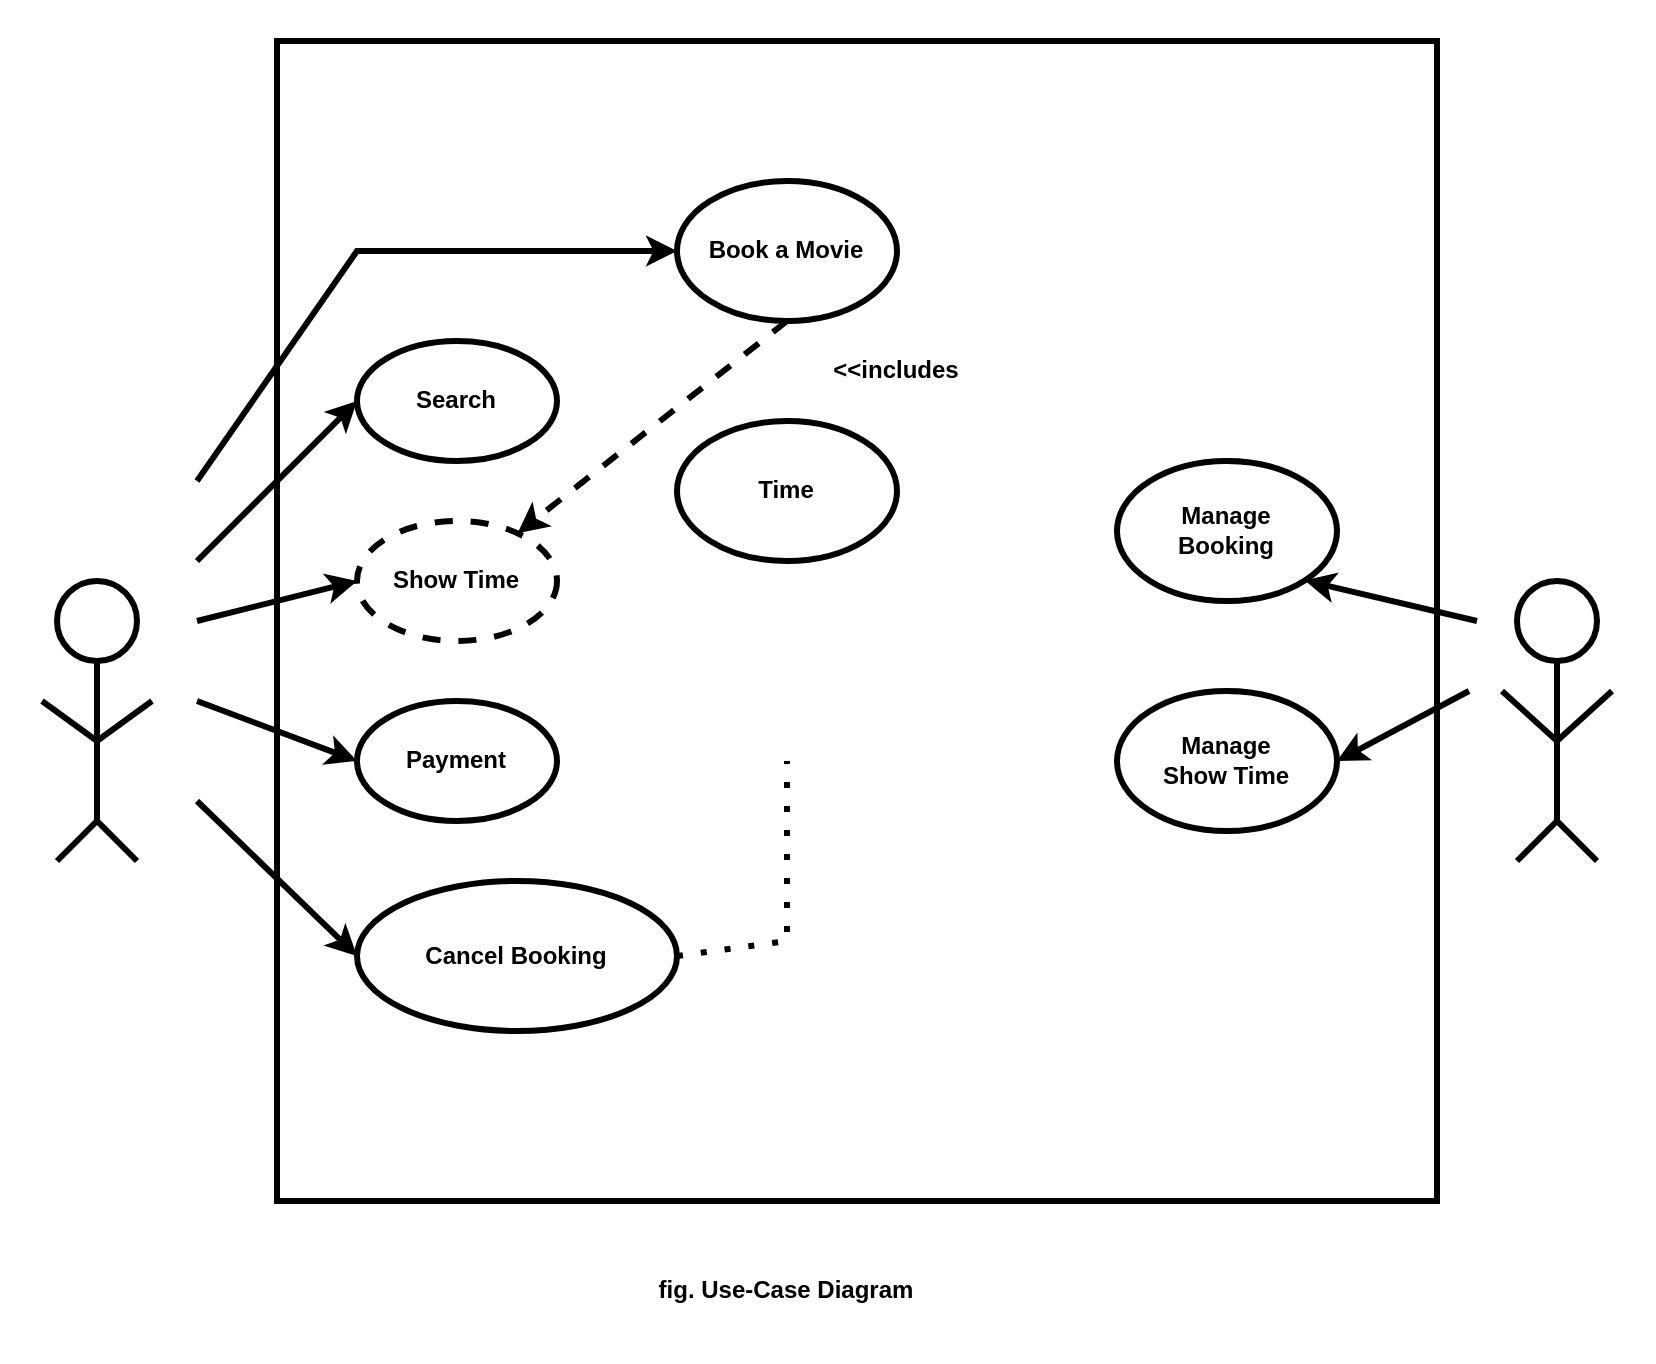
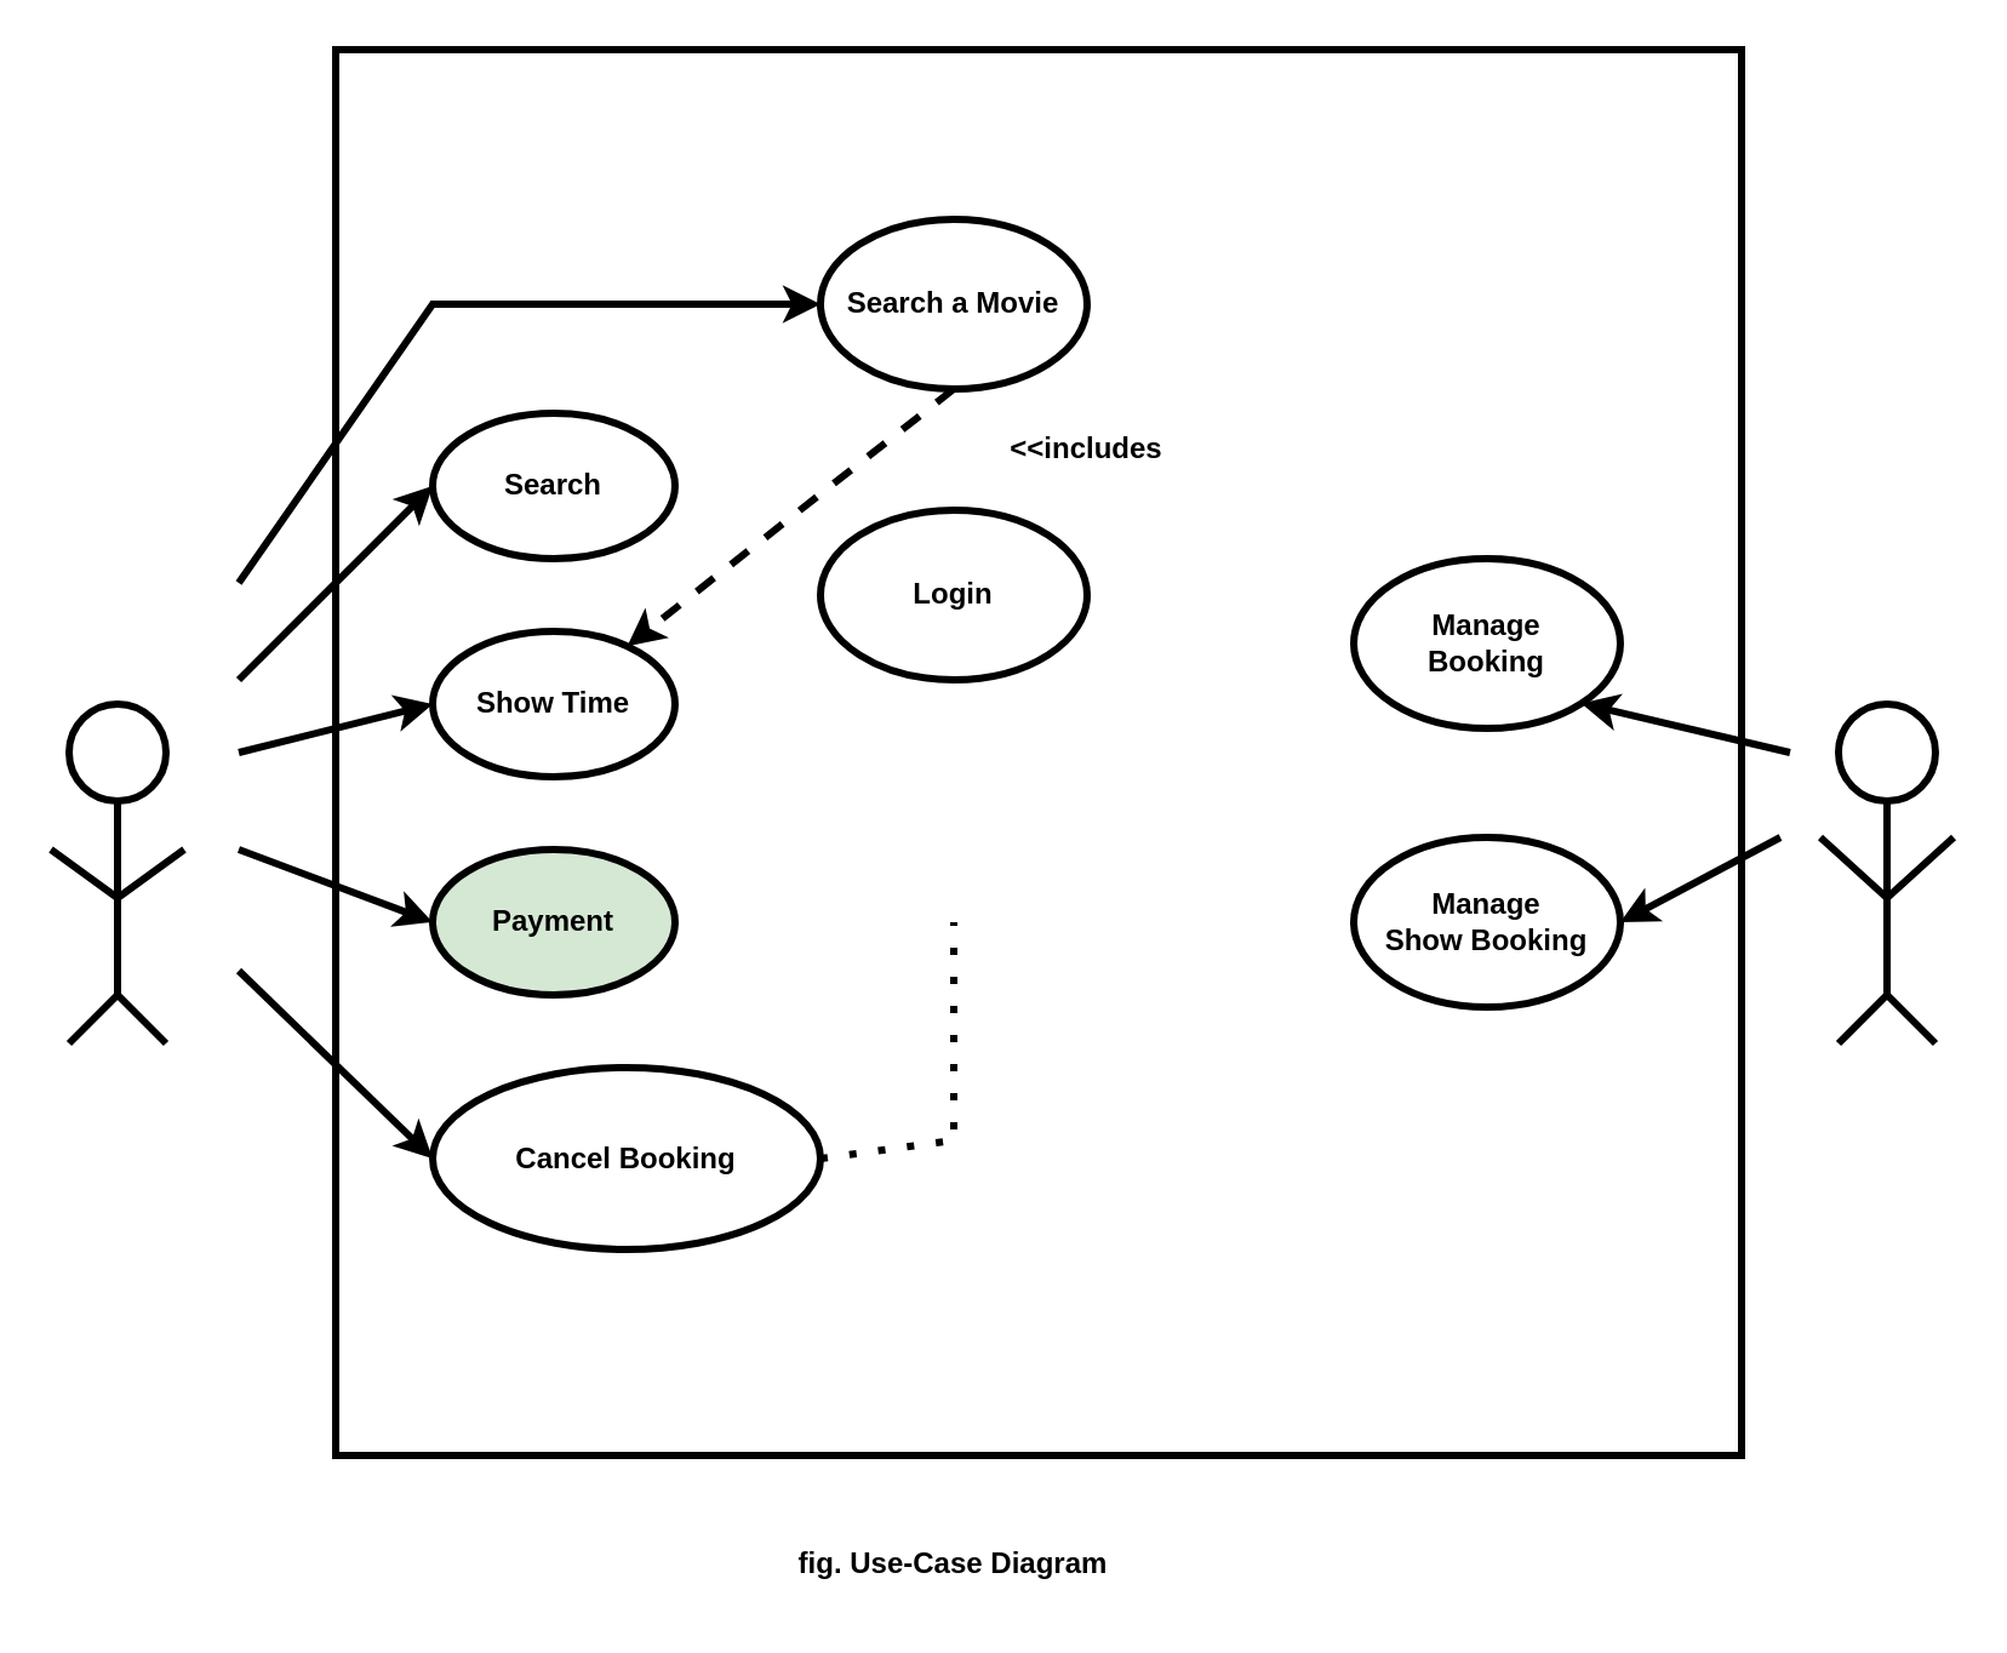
- <mxCell id="8" value="&lt;b&gt;Book a Movie&lt;/b&gt;" style="ellipse;whiteSpace=wrap;html=1;strokeWidth=3;" vertex="1" parent="1"><mxGeometry x="338" y="90" width="110" height="70" as="geometry" /></mxCell>
+ <mxCell id="8" value="&lt;b&gt;Search a Movie&lt;/b&gt;" style="ellipse;whiteSpace=wrap;html=1;strokeWidth=3;" vertex="1" parent="1"><mxGeometry x="338" y="90" width="110" height="70" as="geometry" /></mxCell>
- <mxCell id="9" value="&lt;b&gt;Time&lt;/b&gt;" style="ellipse;whiteSpace=wrap;html=1;strokeWidth=3;" vertex="1" parent="1"><mxGeometry x="338" y="210" width="110" height="70" as="geometry" /></mxCell>
+ <mxCell id="9" value="&lt;b&gt;Login&lt;/b&gt;" style="ellipse;whiteSpace=wrap;html=1;strokeWidth=3;" vertex="1" parent="1"><mxGeometry x="338" y="210" width="110" height="70" as="geometry" /></mxCell>
- <mxCell id="11" value="&lt;b&gt;Show Time&lt;/b&gt;" style="ellipse;whiteSpace=wrap;html=1;strokeWidth=3;dashed=1;" vertex="1" parent="1"><mxGeometry x="178" y="260" width="100" height="60" as="geometry" /></mxCell>
+ <mxCell id="11" value="&lt;b&gt;Show Time&lt;/b&gt;" style="ellipse;whiteSpace=wrap;html=1;strokeWidth=3;" vertex="1" parent="1"><mxGeometry x="178" y="260" width="100" height="60" as="geometry" /></mxCell>
- <mxCell id="12" value="&lt;b&gt;Payment&lt;/b&gt;" style="ellipse;whiteSpace=wrap;html=1;strokeWidth=3;" vertex="1" parent="1"><mxGeometry x="178" y="350" width="100" height="60" as="geometry" /></mxCell>
+ <mxCell id="12" value="&lt;b&gt;Payment&lt;/b&gt;" style="ellipse;whiteSpace=wrap;html=1;strokeWidth=3;fillColor=#d5e8d4;" vertex="1" parent="1"><mxGeometry x="178" y="350" width="100" height="60" as="geometry" /></mxCell>
- <mxCell id="23" value="&lt;b&gt;Manage&lt;/b&gt;&lt;div&gt;&lt;b&gt;Show Time&lt;/b&gt;&lt;/div&gt;" style="ellipse;whiteSpace=wrap;html=1;strokeWidth=3;" vertex="1" parent="1"><mxGeometry x="558" y="345" width="110" height="70" as="geometry" /></mxCell>
+ <mxCell id="23" value="&lt;b&gt;Manage&lt;/b&gt;&lt;div&gt;&lt;b&gt;Show Booking&lt;/b&gt;&lt;/div&gt;" style="ellipse;whiteSpace=wrap;html=1;strokeWidth=3;" vertex="1" parent="1"><mxGeometry x="558" y="345" width="110" height="70" as="geometry" /></mxCell>
